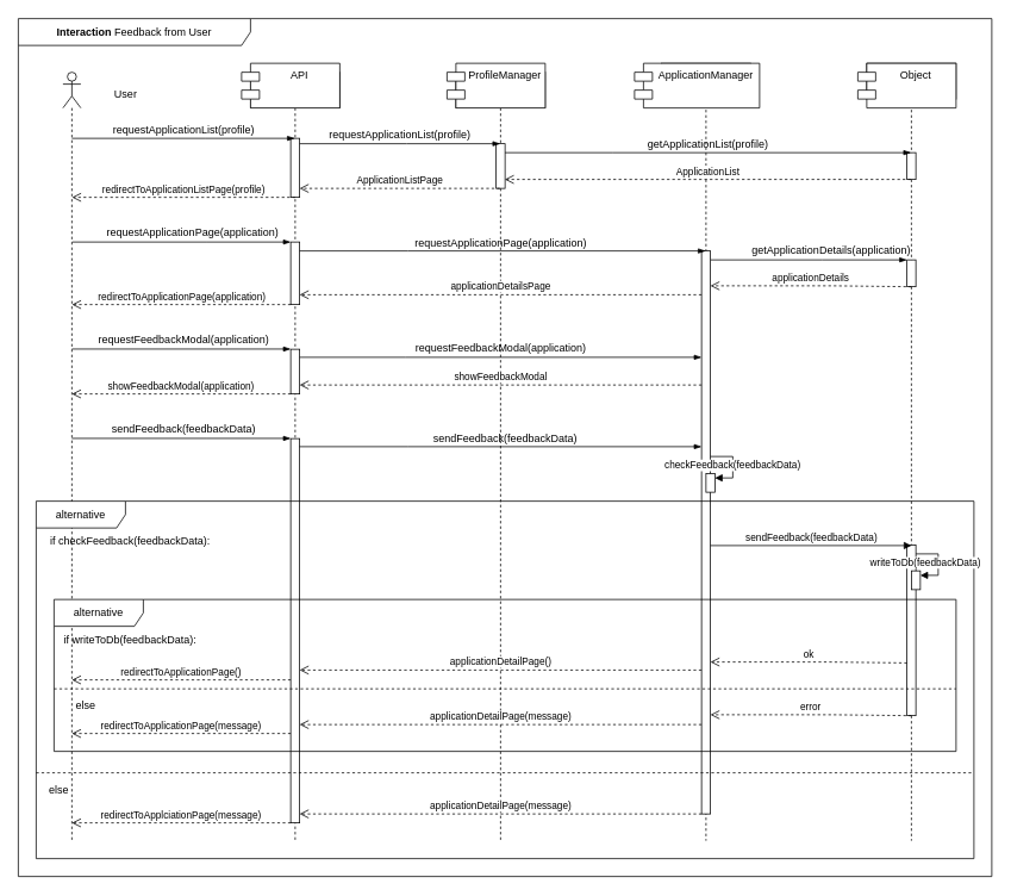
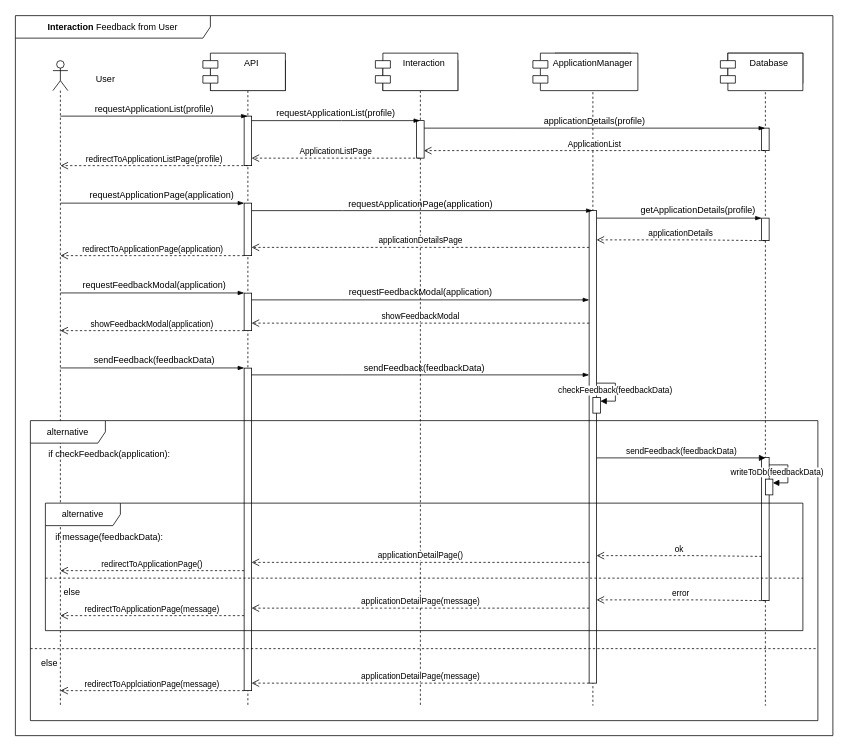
- <mxCell id="13" value="ProfileManager" style="shape=module;align=left;spacingLeft=20;align=center;verticalAlign=top;whiteSpace=wrap;html=1;" parent="1" vertex="1"><mxGeometry x="500" y="70" width="110" height="50" as="geometry" /></mxCell>
+ <mxCell id="13" value="Interaction" style="shape=module;align=left;spacingLeft=20;align=center;verticalAlign=top;whiteSpace=wrap;html=1;" parent="1" vertex="1"><mxGeometry x="500" y="70" width="110" height="50" as="geometry" /></mxCell>
- <mxCell id="19" value="Object" style="shape=module;align=left;spacingLeft=20;align=center;verticalAlign=top;whiteSpace=wrap;html=1;" parent="1" vertex="1"><mxGeometry x="960" y="70" width="110" height="50" as="geometry" /></mxCell>
+ <mxCell id="19" value="Database" style="shape=module;align=left;spacingLeft=20;align=center;verticalAlign=top;whiteSpace=wrap;html=1;" parent="1" vertex="1"><mxGeometry x="960" y="70" width="110" height="50" as="geometry" /></mxCell>
- <mxCell id="22" value="getApplicationList(profile)" style="text;html=1;align=center;verticalAlign=middle;resizable=0;points=[];autosize=1;strokeColor=none;fillColor=none;" parent="1" vertex="1"><mxGeometry x="712" y="146" width="160" height="30" as="geometry" /></mxCell>
+ <mxCell id="22" value="applicationDetails(profile)" style="text;html=1;align=center;verticalAlign=middle;resizable=0;points=[];autosize=1;strokeColor=none;fillColor=none;" parent="1" vertex="1"><mxGeometry x="712" y="146" width="160" height="30" as="geometry" /></mxCell>
- <mxCell id="26" value="getApplicationDetails(application)" style="text;html=1;align=center;verticalAlign=middle;resizable=0;points=[];autosize=1;strokeColor=none;fillColor=none;" parent="1" vertex="1"><mxGeometry x="825" y="265" width="210" height="30" as="geometry" /></mxCell>
+ <mxCell id="26" value="getApplicationDetails(profile)" style="text;html=1;align=center;verticalAlign=middle;resizable=0;points=[];autosize=1;strokeColor=none;fillColor=none;" parent="1" vertex="1"><mxGeometry x="825" y="265" width="210" height="30" as="geometry" /></mxCell>
- <mxCell id="53" value="if checkFeedback(feedbackData):" style="text;html=1;align=center;verticalAlign=middle;resizable=0;points=[];autosize=1;strokeColor=none;fillColor=none;" parent="1" vertex="1"><mxGeometry x="40" y="590" width="210" height="30" as="geometry" /></mxCell>
+ <mxCell id="53" value="if checkFeedback(application):" style="text;html=1;align=center;verticalAlign=middle;resizable=0;points=[];autosize=1;strokeColor=none;fillColor=none;" parent="1" vertex="1"><mxGeometry x="40" y="590" width="210" height="30" as="geometry" /></mxCell>
- <mxCell id="58" value="if writeToDb(feedbackData):" style="text;html=1;align=center;verticalAlign=middle;resizable=0;points=[];autosize=1;strokeColor=none;fillColor=none;" parent="1" vertex="1"><mxGeometry x="60" y="700" width="170" height="30" as="geometry" /></mxCell>
+ <mxCell id="58" value="if message(feedbackData):" style="text;html=1;align=center;verticalAlign=middle;resizable=0;points=[];autosize=1;strokeColor=none;fillColor=none;" parent="1" vertex="1"><mxGeometry x="60" y="700" width="170" height="30" as="geometry" /></mxCell>
